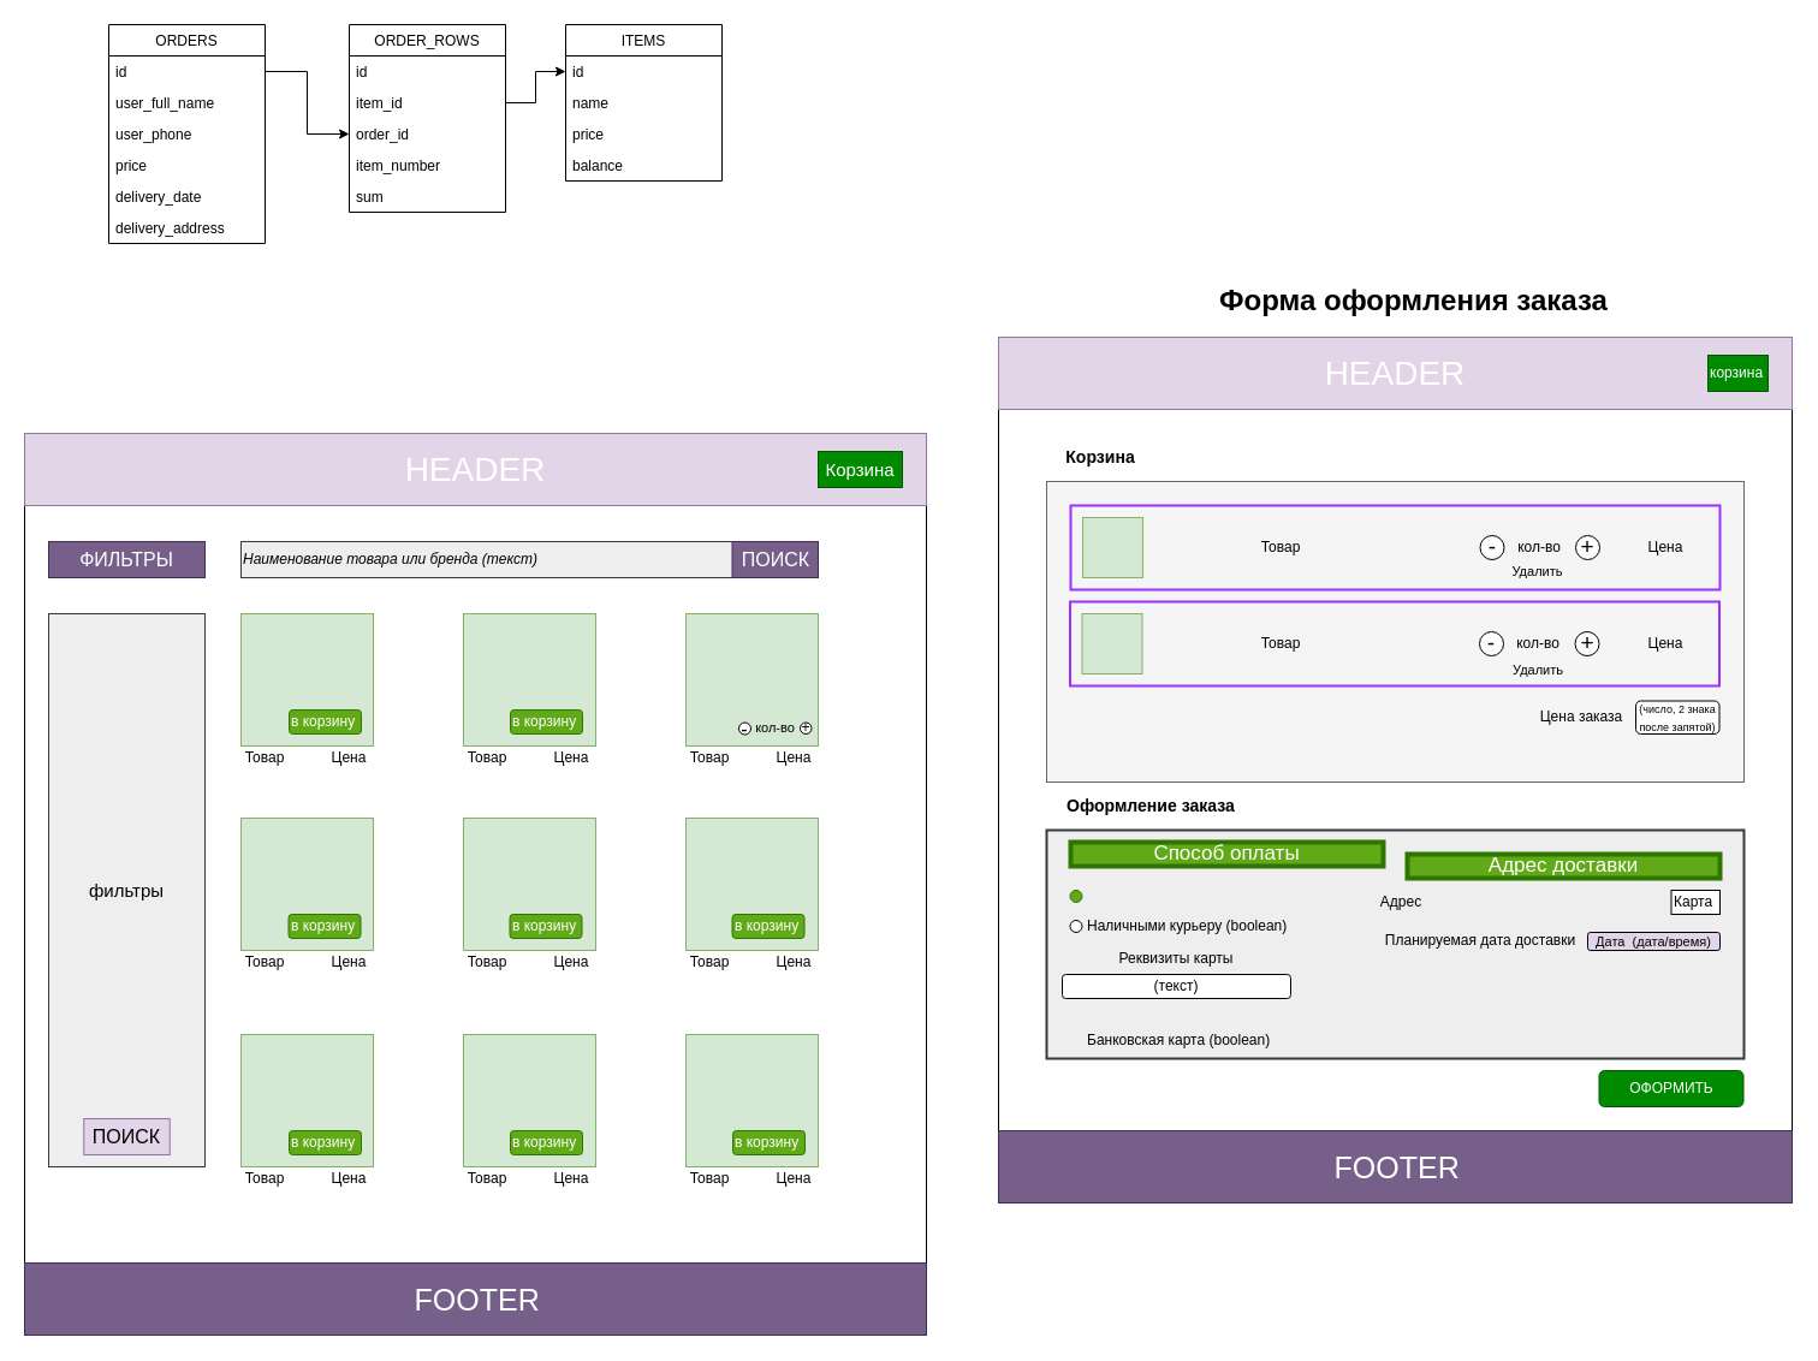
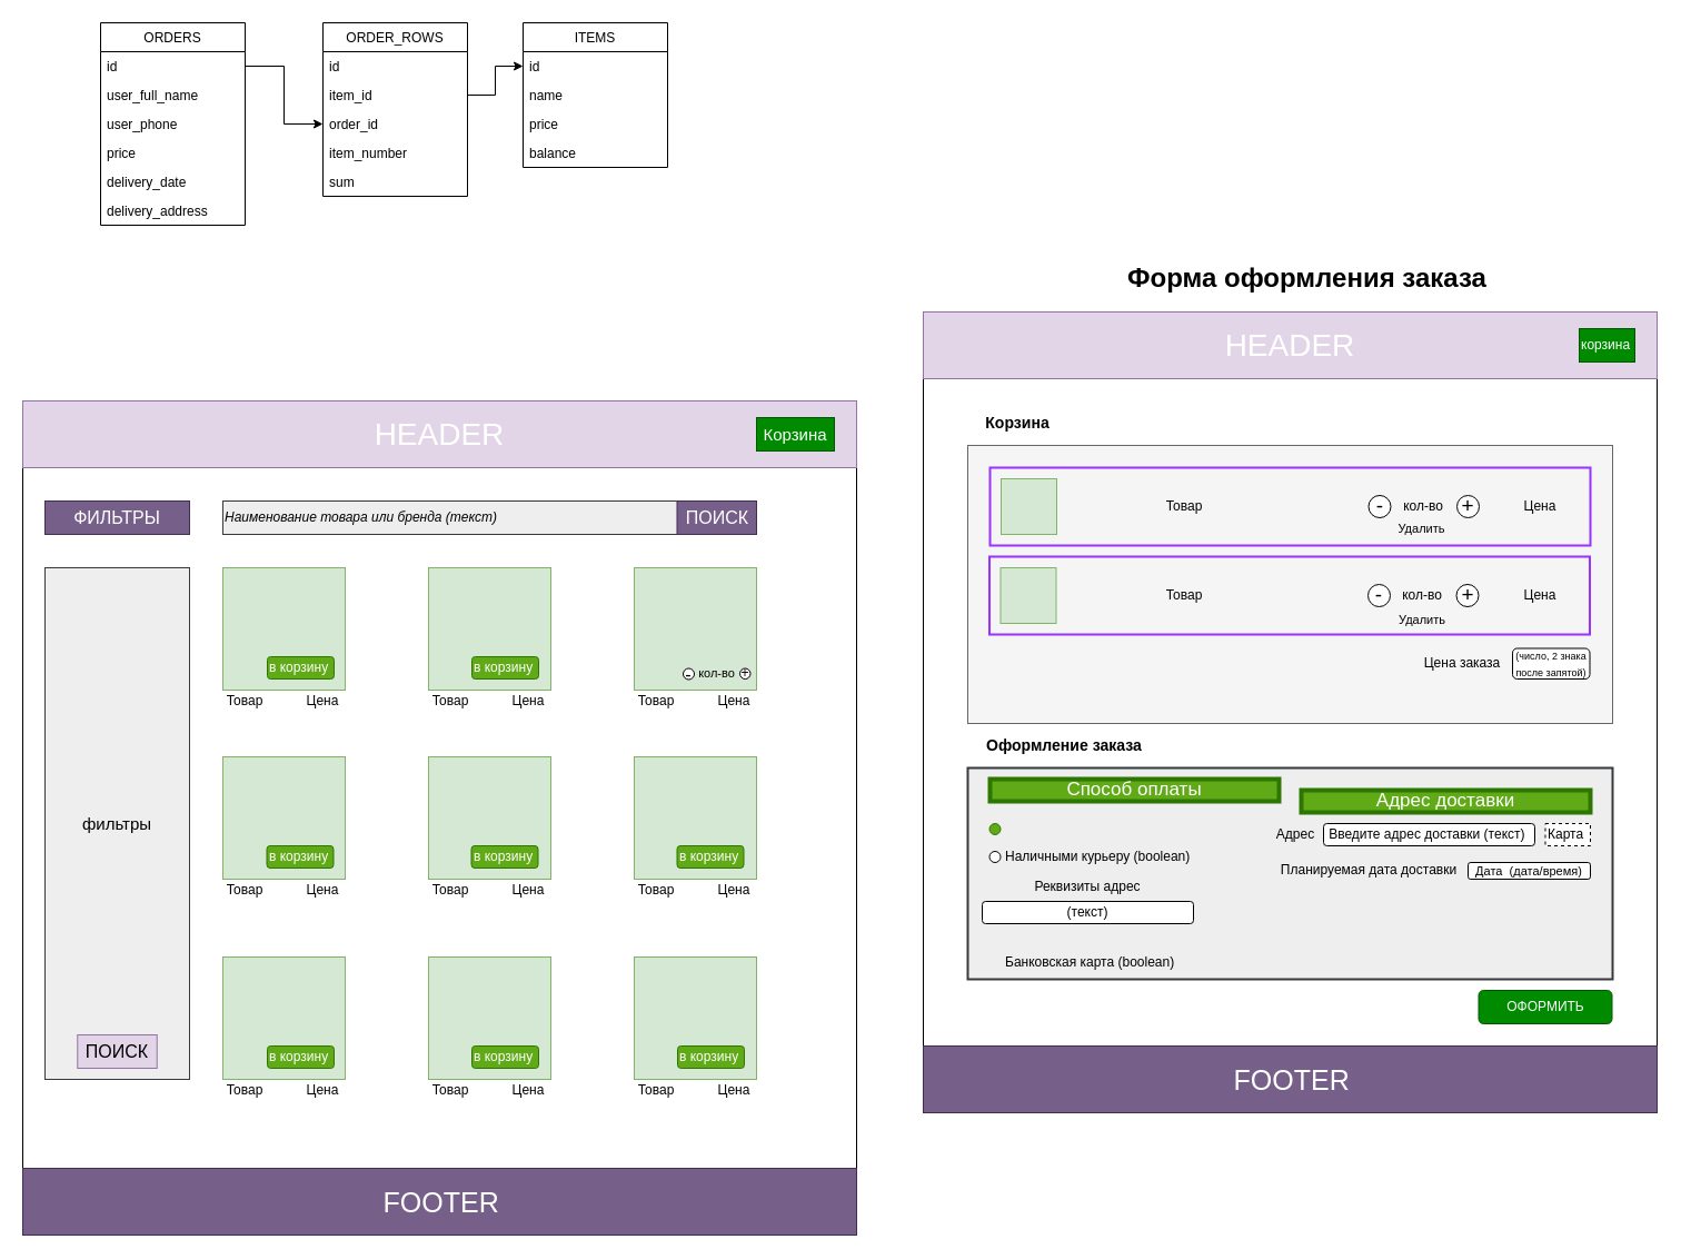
+ <mxCell id="91" value="Введите адрес доставки (текст)&amp;nbsp;" style="rounded=1;whiteSpace=wrap;html=1;strokeColor=#000000;strokeWidth=1;fillColor=#ffffff;align=center;" vertex="1" parent="1"><mxGeometry x="1190" y="740" width="190" height="20" as="geometry" /></mxCell>
- <mxCell id="93" value="Карта" style="rounded=0;whiteSpace=wrap;html=1;strokeColor=#000000;strokeWidth=1;fillColor=#ffffff;align=left;" vertex="1" parent="1"><mxGeometry x="1389.5" y="740" width="40.5" height="20" as="geometry" /></mxCell>
+ <mxCell id="93" value="Карта" style="rounded=0;whiteSpace=wrap;html=1;strokeColor=#000000;strokeWidth=1;fillColor=#ffffff;align=left;dashed=1;" vertex="1" parent="1"><mxGeometry x="1389.5" y="740" width="40.5" height="20" as="geometry" /></mxCell>
- <mxCell id="105" value="&lt;font style=&quot;font-size: 11px&quot;&gt;Дата &amp;nbsp;(дата/время)&lt;/font&gt;" style="rounded=1;whiteSpace=wrap;html=1;strokeColor=#000000;strokeWidth=1;fillColor=#e1d5e7;align=center;" vertex="1" parent="1"><mxGeometry x="1320" y="775" width="110" height="15" as="geometry" /></mxCell>
+ <mxCell id="105" value="&lt;font style=&quot;font-size: 11px&quot;&gt;Дата &amp;nbsp;(дата/время)&lt;/font&gt;" style="rounded=1;whiteSpace=wrap;html=1;strokeColor=#000000;strokeWidth=1;fillColor=#ffffff;align=center;" vertex="1" parent="1"><mxGeometry x="1320" y="775" width="110" height="15" as="geometry" /></mxCell>
- <mxCell id="108" value="&lt;font style=&quot;font-size: 12px&quot;&gt;Реквизиты карты&lt;/font&gt;" style="text;html=1;strokeColor=none;fillColor=none;align=center;verticalAlign=middle;whiteSpace=wrap;rounded=0;fontSize=15;" vertex="1" parent="1"><mxGeometry x="870" y="790" width="216" height="10" as="geometry" /></mxCell>
+ <mxCell id="108" value="&lt;font style=&quot;font-size: 12px&quot;&gt;Реквизиты адрес&lt;/font&gt;" style="text;html=1;strokeColor=none;fillColor=none;align=center;verticalAlign=middle;whiteSpace=wrap;rounded=0;fontSize=15;" vertex="1" parent="1"><mxGeometry x="870" y="790" width="216" height="10" as="geometry" /></mxCell>
